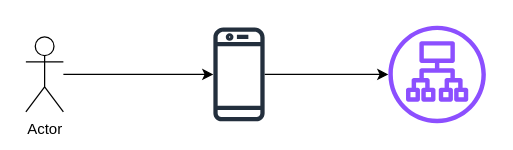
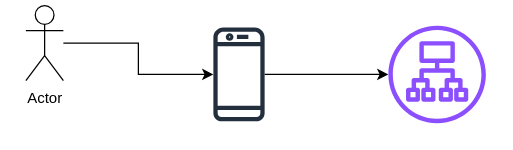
- <mxCell id="3" value="Actor" style="shape=umlActor;verticalLabelPosition=bottom;verticalAlign=top;html=1;outlineConnect=0;" vertex="1" parent="1"><mxGeometry x="20" y="29" width="30" height="60" as="geometry" /></mxCell>
+ <mxCell id="3" value="Actor" style="shape=umlActor;verticalLabelPosition=bottom;verticalAlign=top;html=1;outlineConnect=0;" vertex="1" parent="1"><mxGeometry x="20" y="4" width="30" height="60" as="geometry" /></mxCell>
